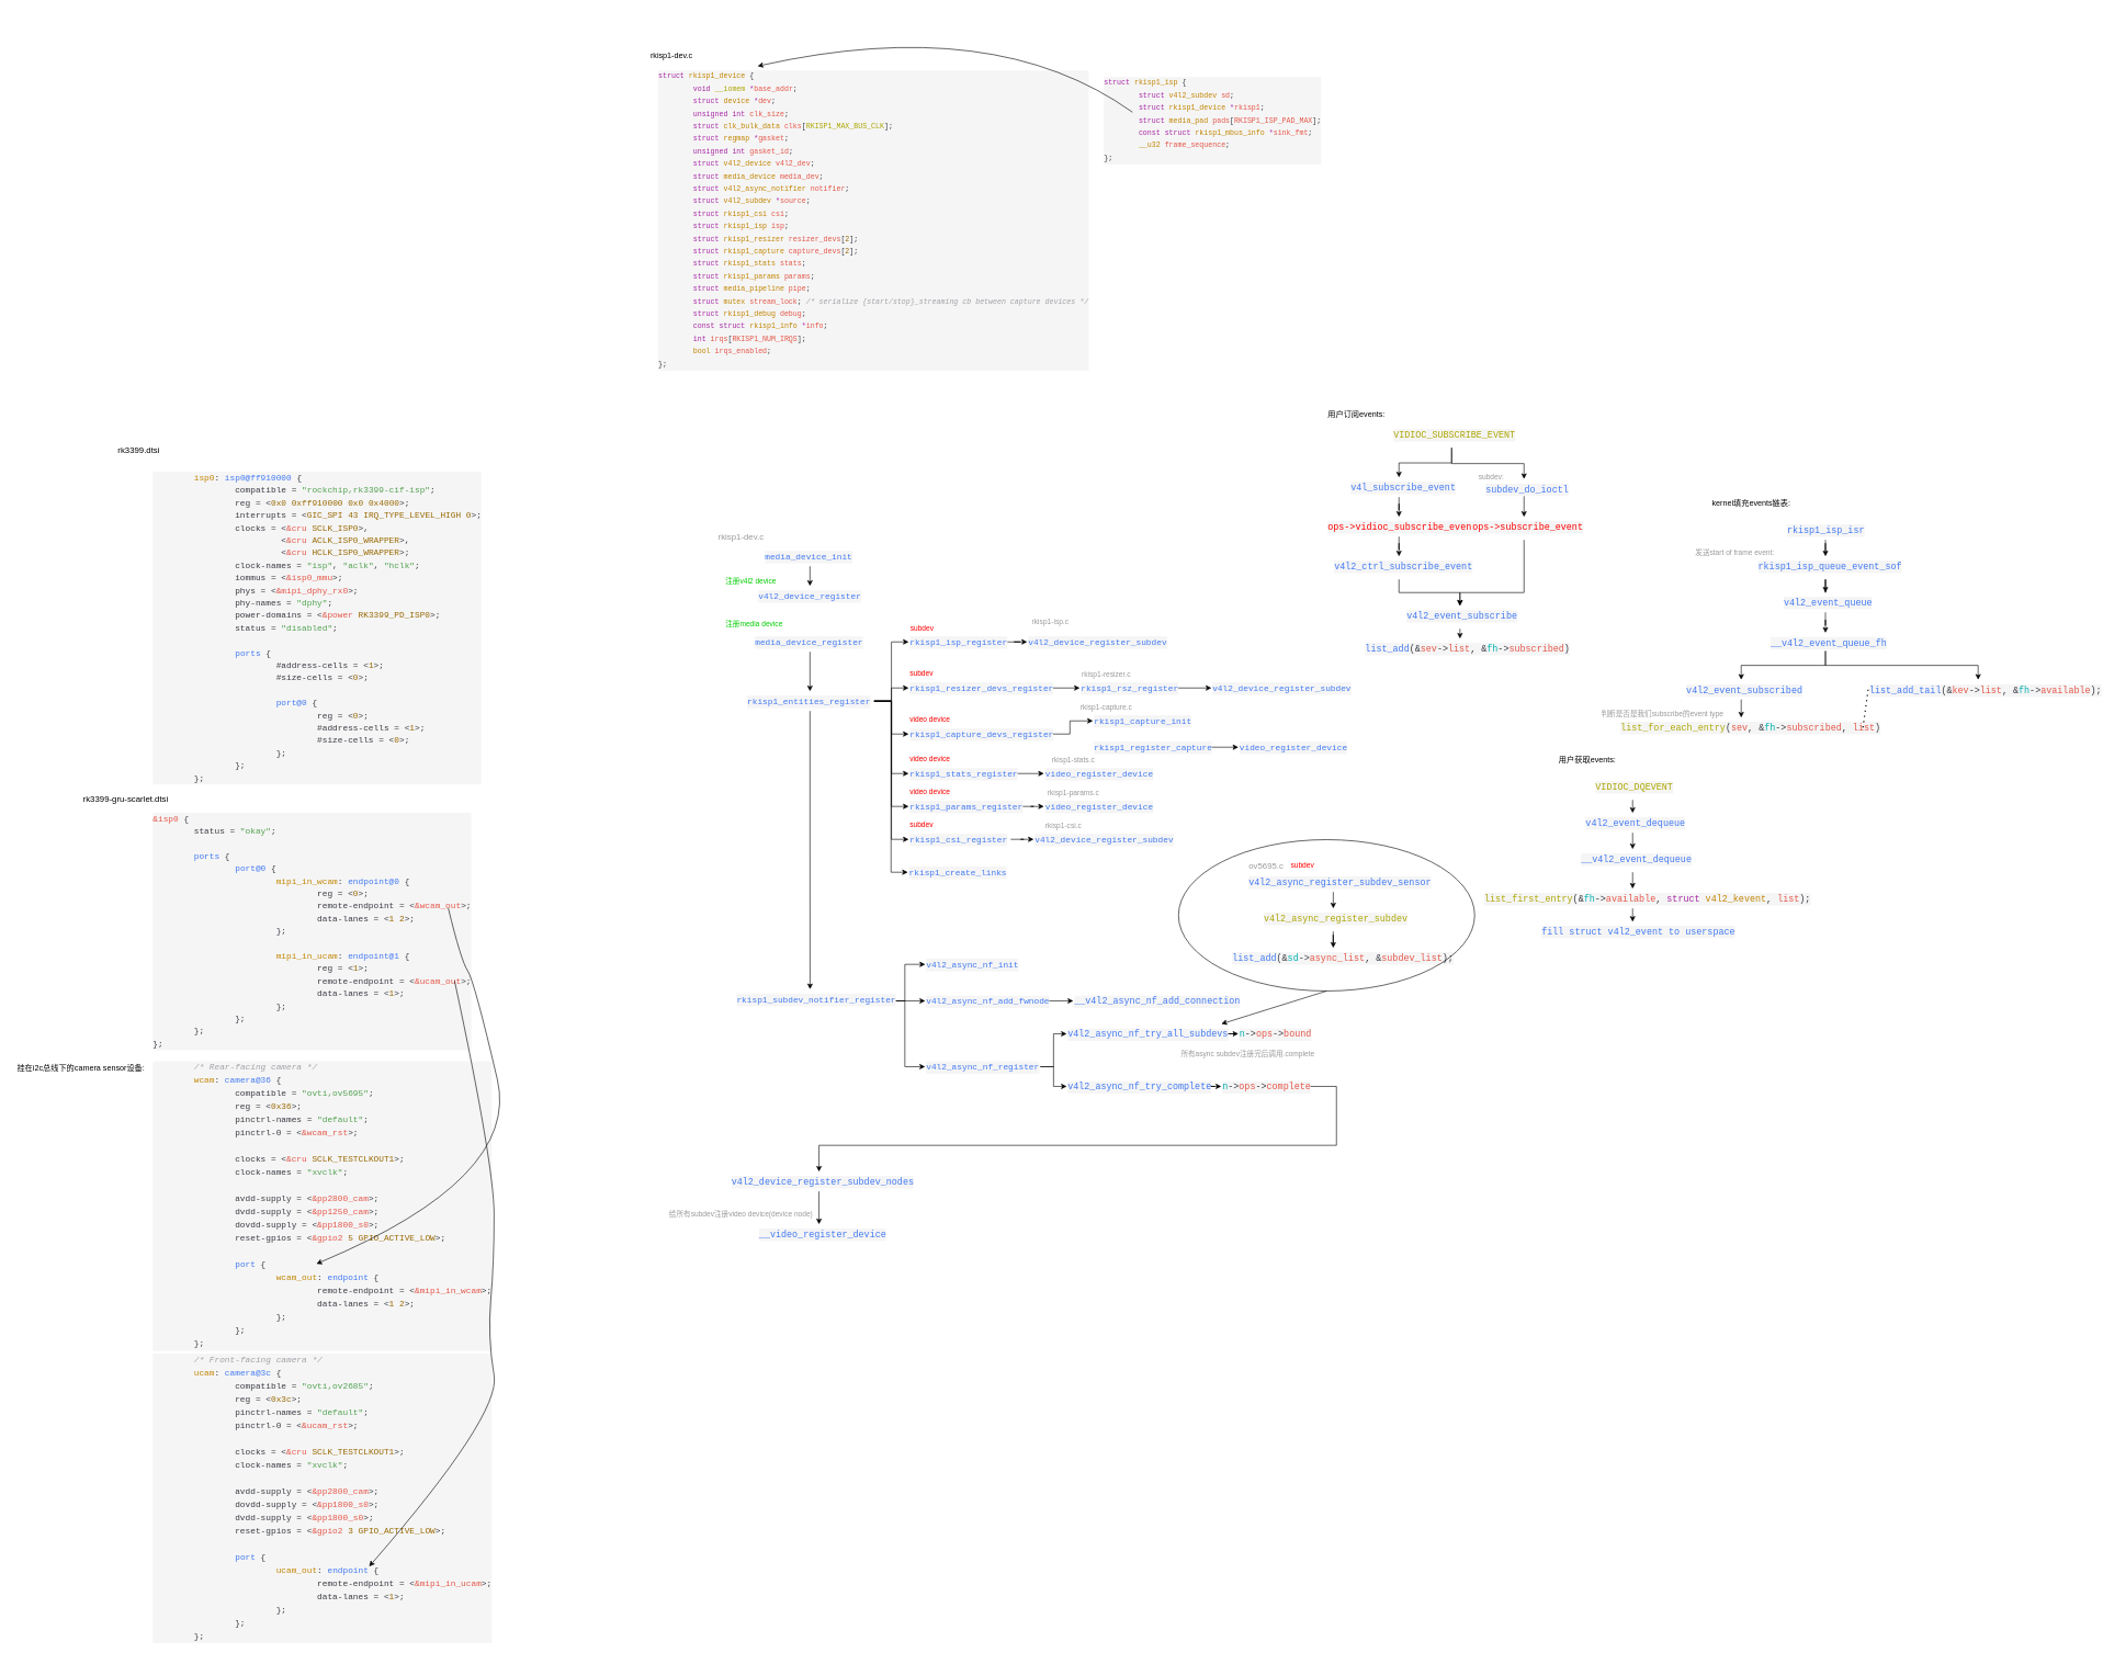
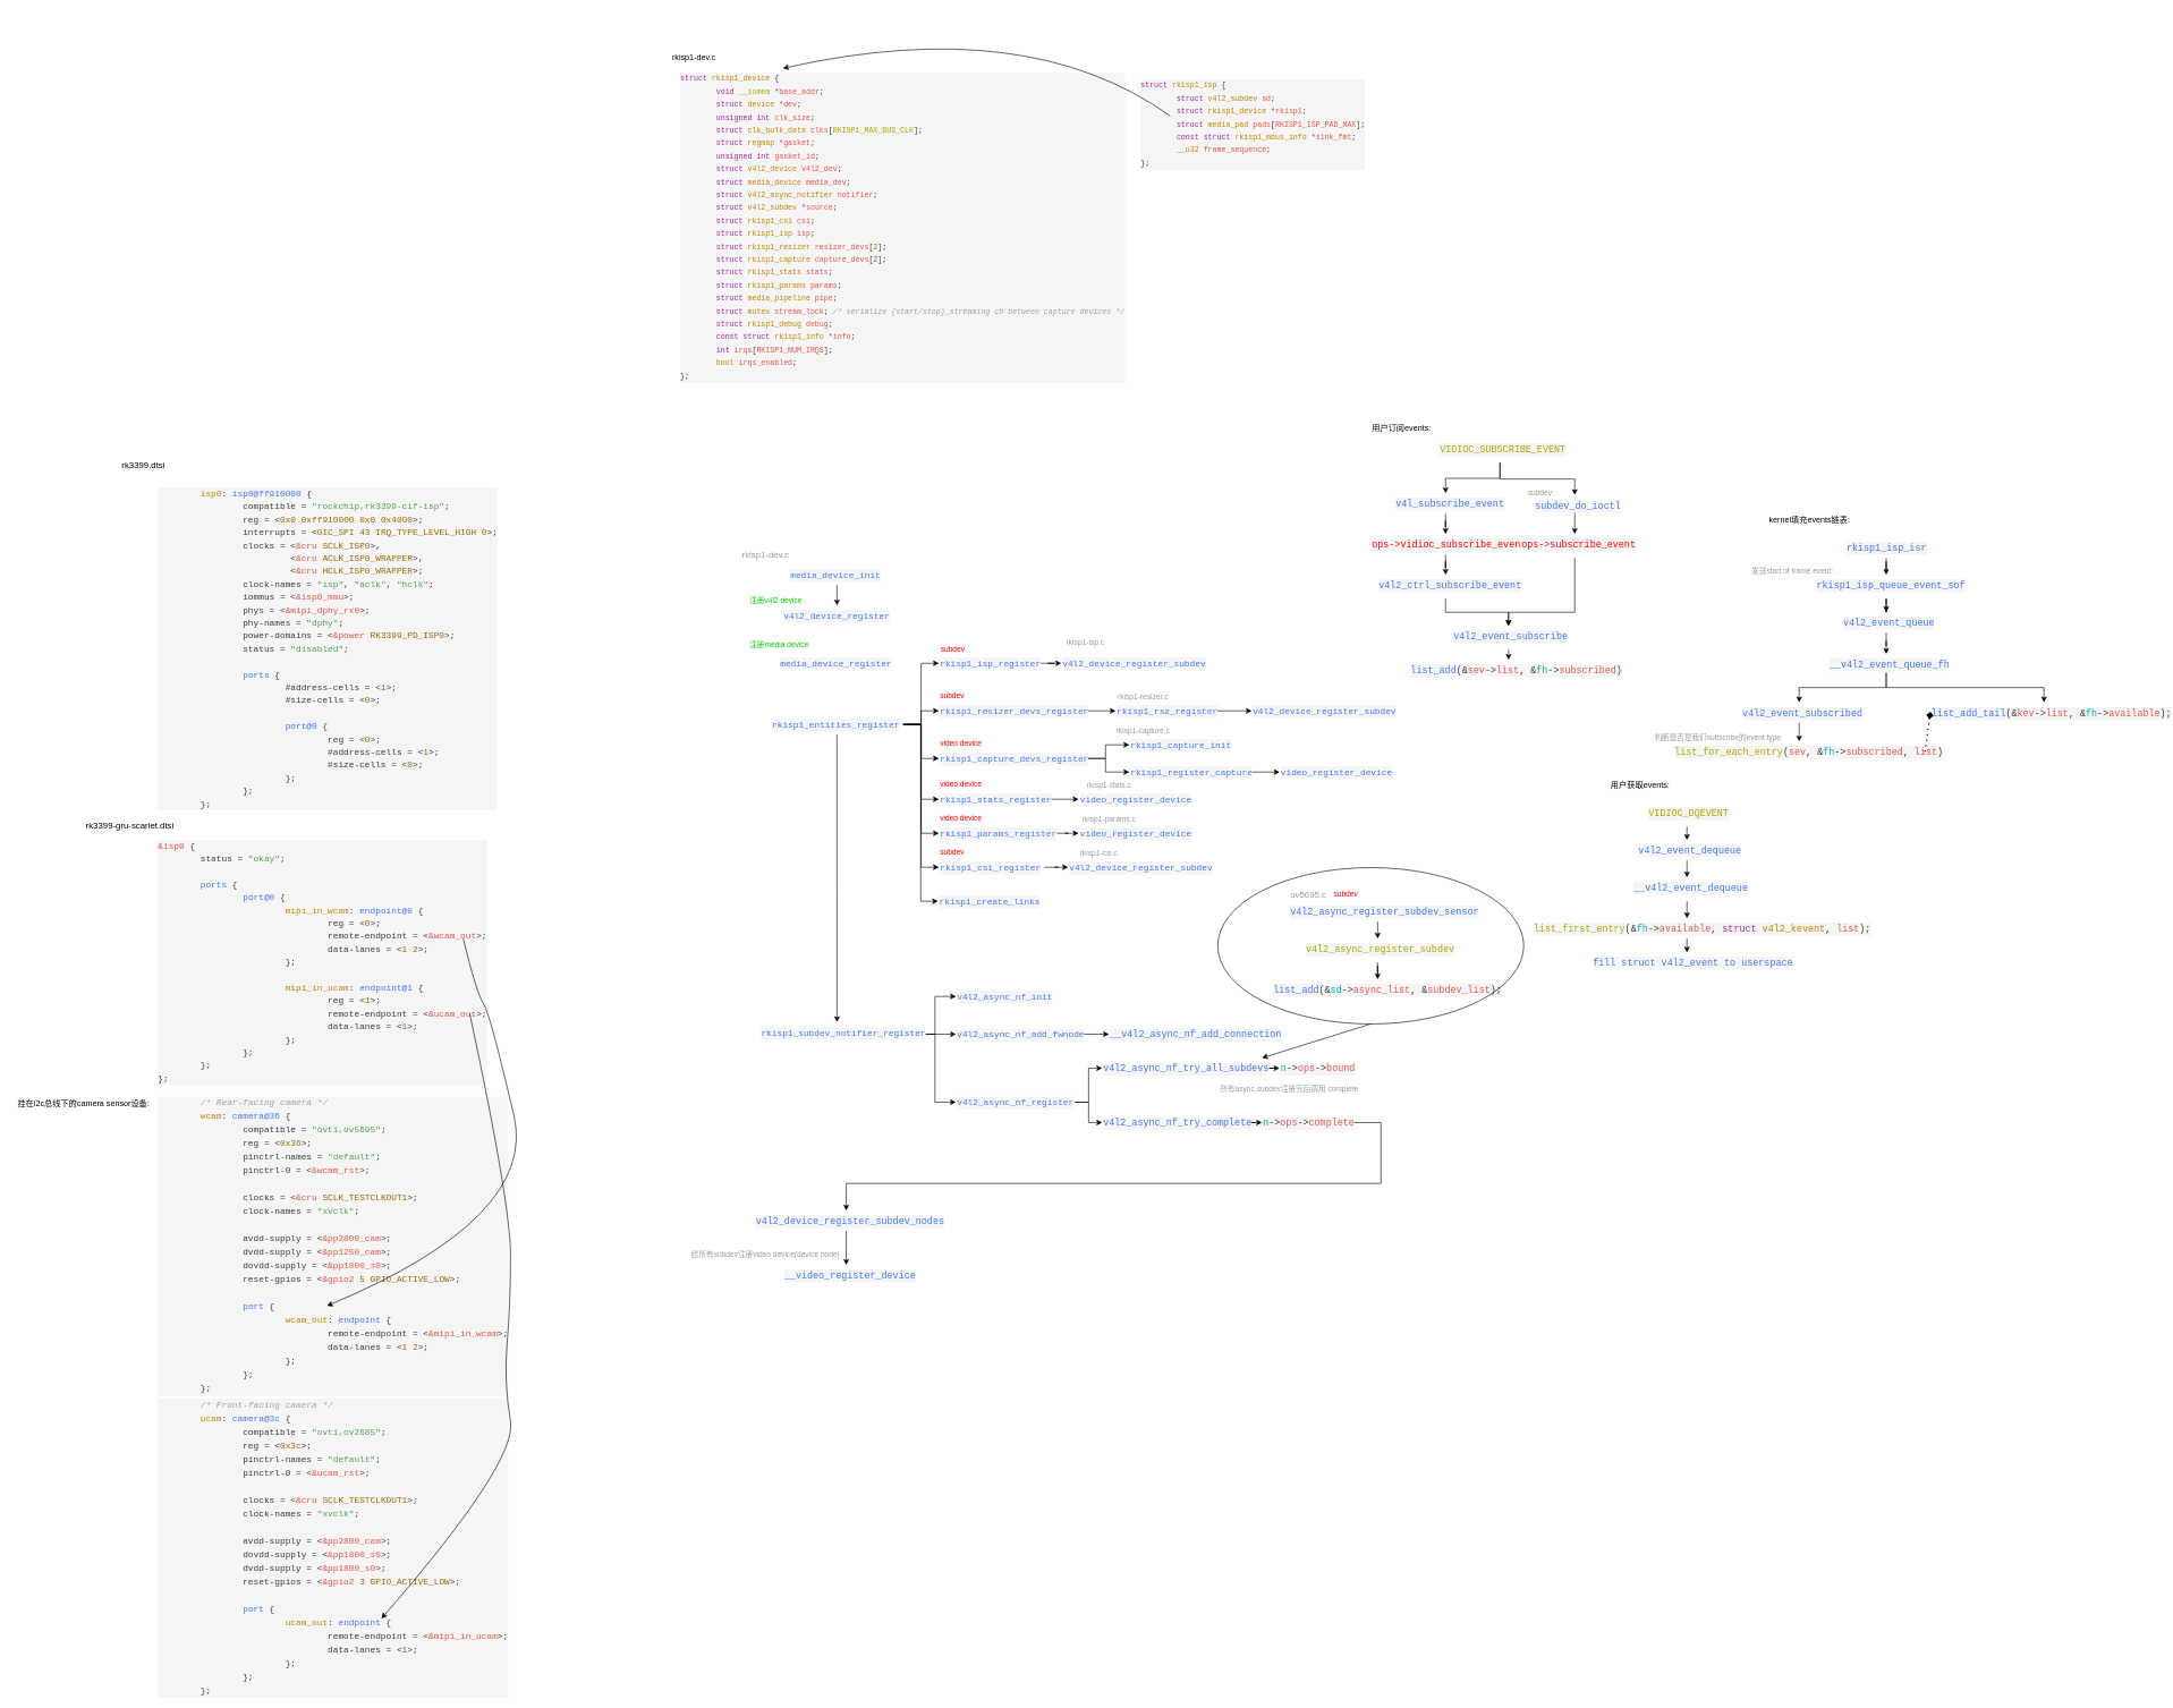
- <mxCell id="5" style="edgeStyle=orthogonalEdgeStyle;rounded=0;orthogonalLoop=1;jettySize=auto;html=1;exitX=0.5;exitY=1;exitDx=0;exitDy=0;entryX=0.5;entryY=0;entryDx=0;entryDy=0;fontSize=13;" parent="1" source="6" target="15" edge="1"><mxGeometry relative="1" as="geometry" /></mxCell>
- <mxCell id="126" value="" style="endArrow=none;dashed=1;html=1;dashPattern=1 3;strokeWidth=2;rounded=0;exitX=1;exitY=0.5;exitDx=0;exitDy=0;entryX=0;entryY=0.5;entryDx=0;entryDy=0;" parent="1" source="124" target="117" edge="1"><mxGeometry width="50" height="50" relative="1" as="geometry"><mxPoint x="2700" y="1170" as="sourcePoint" /><mxPoint x="2750" y="1120" as="targetPoint" /></mxGeometry></mxCell>
+ <mxCell id="126" value="" style="endArrow=diamond;dashed=1;html=1;dashPattern=1 3;strokeWidth=2;rounded=0;exitX=1;exitY=0.5;exitDx=0;exitDy=0;entryX=0;entryY=0.5;entryDx=0;entryDy=0;" parent="1" source="124" target="117" edge="1"><mxGeometry width="50" height="50" relative="1" as="geometry"><mxPoint x="2700" y="1170" as="sourcePoint" /><mxPoint x="2750" y="1120" as="targetPoint" /></mxGeometry></mxCell>
+ <mxCell id="21" style="edgeStyle=orthogonalEdgeStyle;rounded=0;orthogonalLoop=1;jettySize=auto;html=1;exitX=1;exitY=0.5;exitDx=0;exitDy=0;entryX=0;entryY=0.5;entryDx=0;entryDy=0;fontSize=13;" parent="1" source="22" target="38" edge="1"><mxGeometry relative="1" as="geometry" /></mxCell>
